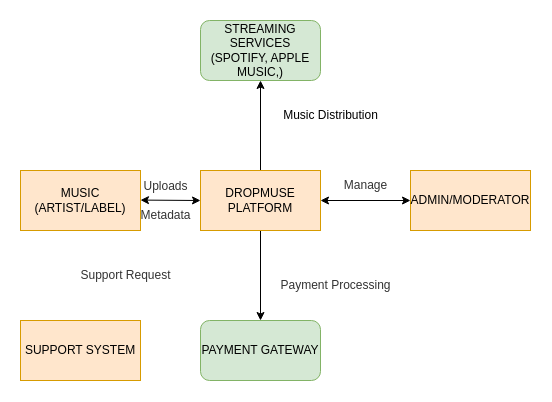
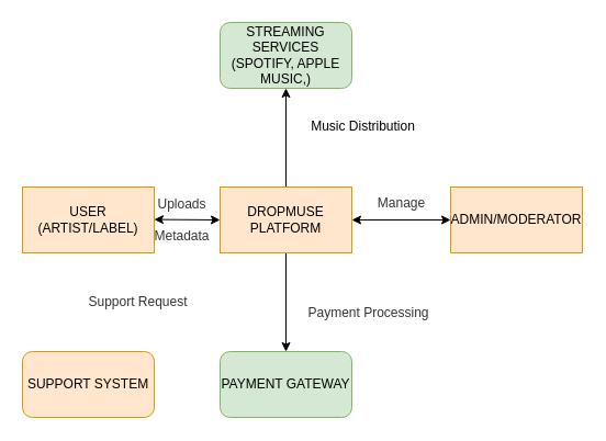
- <mxCell id="6" value="MUSIC&lt;div&gt;(ARTIST/LABEL)&lt;/div&gt;" style="rounded=0;whiteSpace=wrap;html=1;fillColor=#ffe6cc;strokeColor=#d79b00;" vertex="1" parent="1"><mxGeometry x="20" y="170" width="120" height="60" as="geometry" /></mxCell>
+ <mxCell id="6" value="USER&lt;div&gt;(ARTIST/LABEL)&lt;/div&gt;" style="rounded=0;whiteSpace=wrap;html=1;fillColor=#ffe6cc;strokeColor=#d79b00;" vertex="1" parent="1"><mxGeometry x="20" y="170" width="120" height="60" as="geometry" /></mxCell>
- <mxCell id="9" value="SUPPORT SYSTEM" style="rounded=0;whiteSpace=wrap;html=1;fillColor=#ffe6cc;strokeColor=#d79b00;" vertex="1" parent="1"><mxGeometry x="20" y="320" width="120" height="60" as="geometry" /></mxCell>
+ <mxCell id="9" value="SUPPORT SYSTEM" style="whiteSpace=wrap;html=1;fillColor=#ffe6cc;strokeColor=#d79b00;rounded=1;" vertex="1" parent="1"><mxGeometry x="20" y="320" width="120" height="60" as="geometry" /></mxCell>
